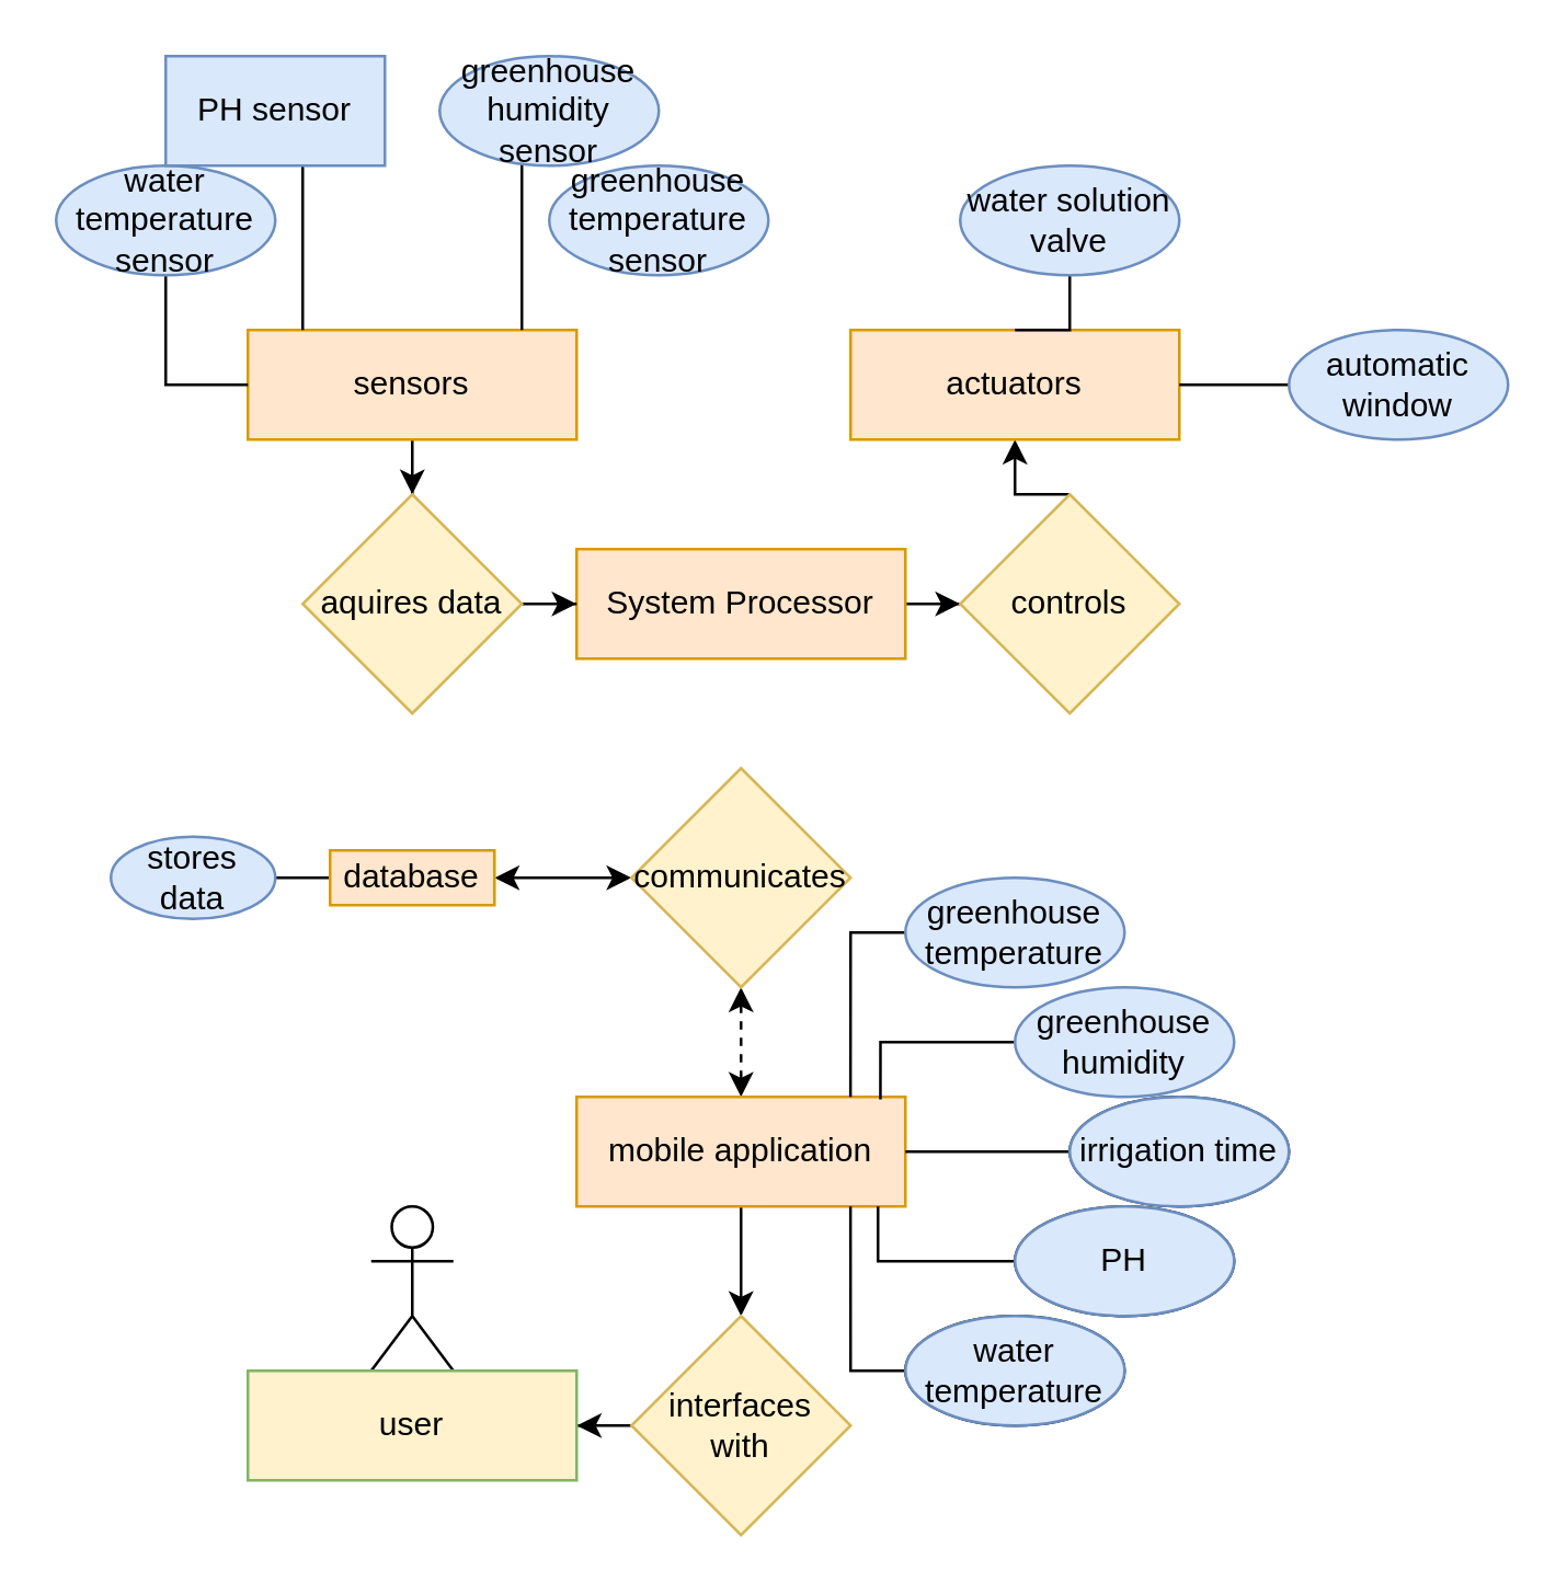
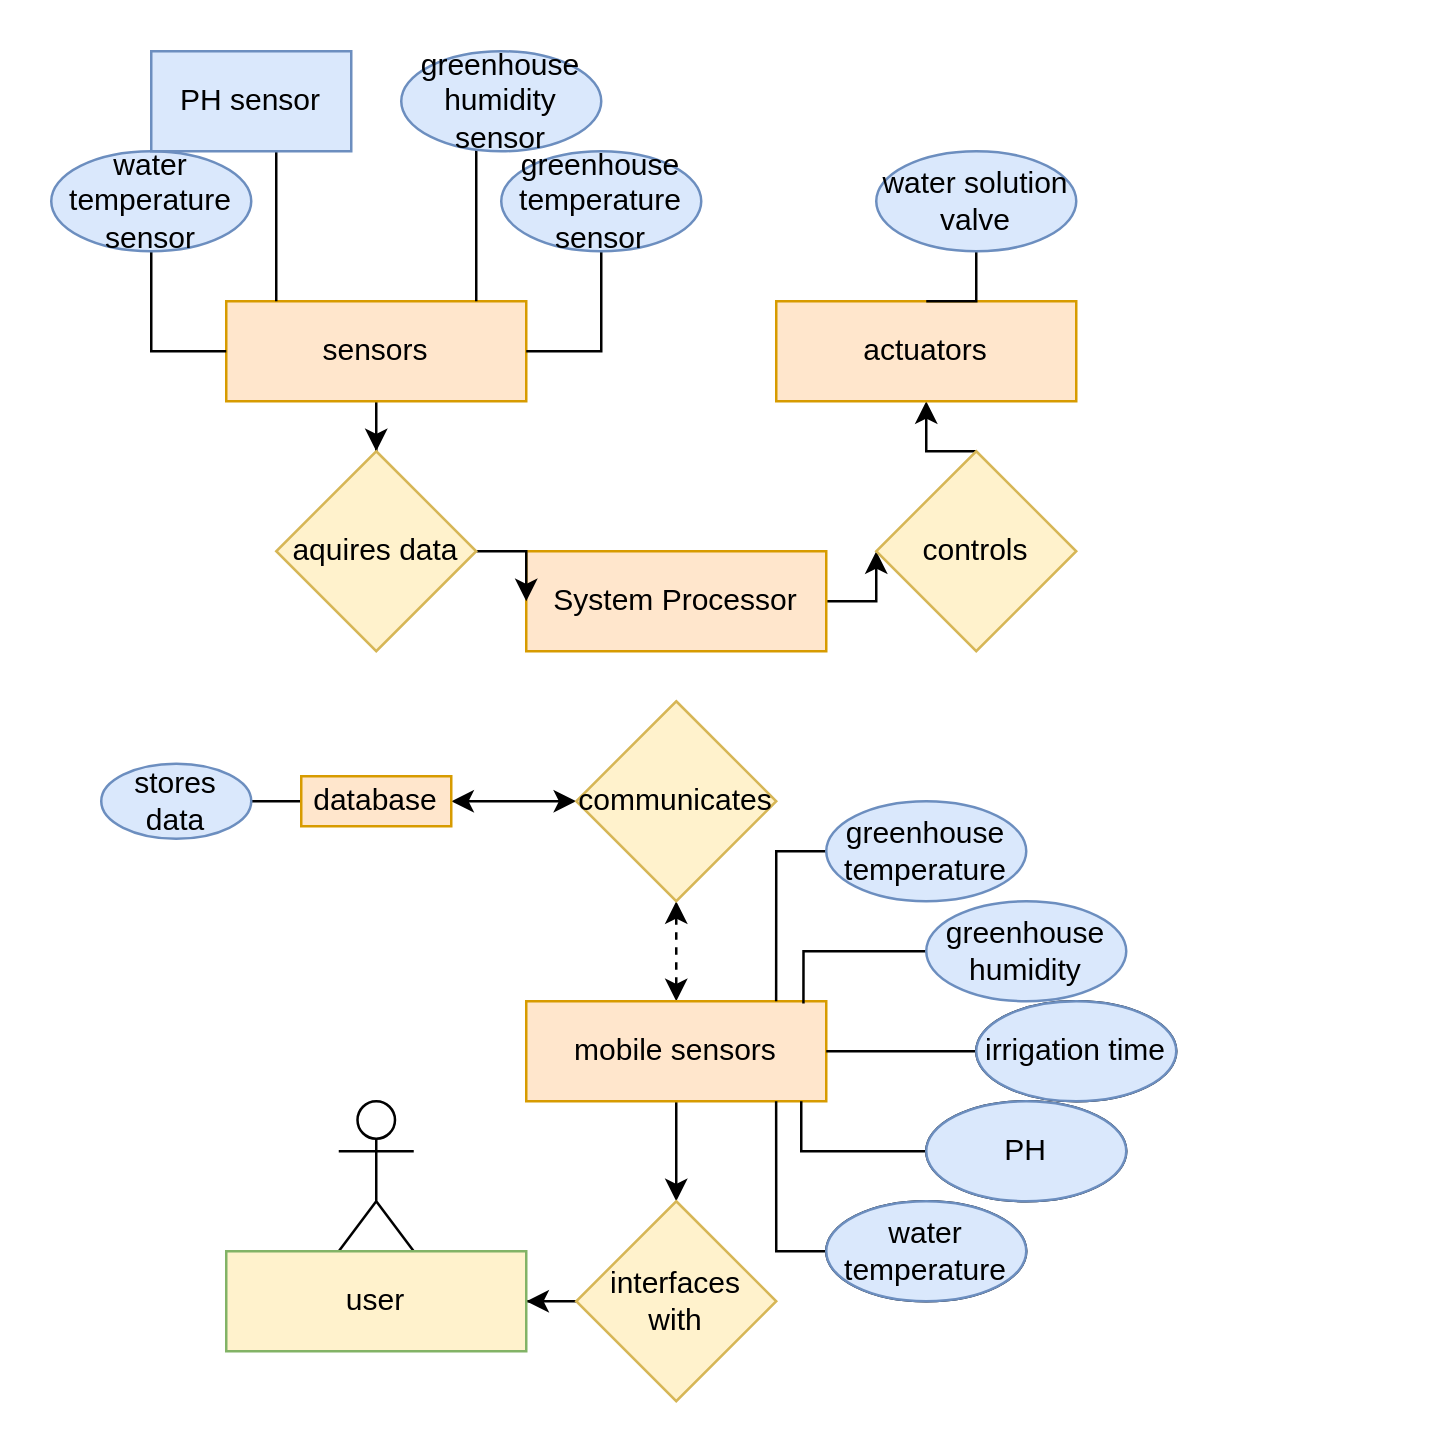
+ <mxCell id="35" style="edgeStyle=orthogonalEdgeStyle;rounded=0;orthogonalLoop=1;jettySize=auto;html=1;entryX=1;entryY=0.5;entryDx=0;entryDy=0;endArrow=none;endFill=0;" edge="1" parent="1" source="36" target="19"><mxGeometry relative="1" as="geometry" /></mxCell>
- <mxCell id="33" value="" style="edgeStyle=orthogonalEdgeStyle;rounded=0;orthogonalLoop=1;jettySize=auto;html=1;endArrow=none;endFill=0;" edge="1" parent="1" source="34" target="20"><mxGeometry relative="1" as="geometry" /></mxCell>
- <mxCell id="34" value="automatic window" style="ellipse;whiteSpace=wrap;html=1;fillColor=#dae8fc;strokeColor=#6c8ebf;" parent="1" vertex="1"><mxGeometry x="470" y="120" width="80" height="40" as="geometry" /></mxCell>
- <mxCell id="4" value="System Processor" style="rounded=0;whiteSpace=wrap;html=1;fillColor=#ffe6cc;strokeColor=#d79b00;" parent="1" vertex="1"><mxGeometry x="210" y="200" width="120" height="40" as="geometry" /></mxCell>
+ <mxCell id="4" value="System Processor" style="rounded=0;whiteSpace=wrap;html=1;fillColor=#ffe6cc;strokeColor=#d79b00;" parent="1" vertex="1"><mxGeometry x="210" y="220" width="120" height="40" as="geometry" /></mxCell>
- <mxCell id="14" value="mobile application" style="rounded=0;whiteSpace=wrap;html=1;fillColor=#ffe6cc;strokeColor=#d79b00;" parent="1" vertex="1"><mxGeometry x="210" y="400" width="120" height="40" as="geometry" /></mxCell>
+ <mxCell id="14" value="mobile sensors" style="rounded=0;whiteSpace=wrap;html=1;fillColor=#ffe6cc;strokeColor=#d79b00;" parent="1" vertex="1"><mxGeometry x="210" y="400" width="120" height="40" as="geometry" /></mxCell>
